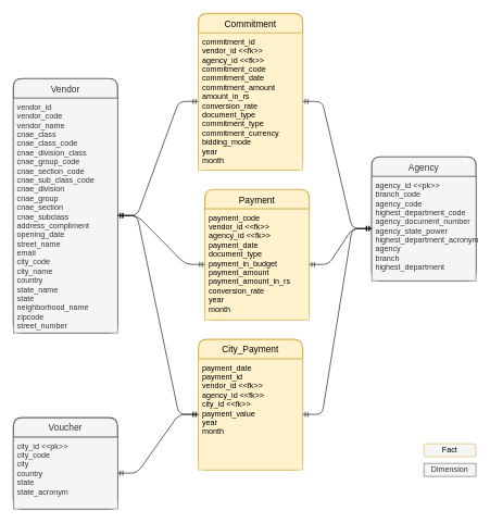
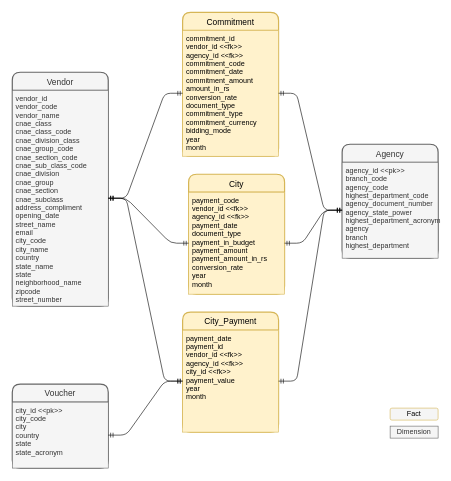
- <mxCell id="14" value="Payment" style="swimlane;childLayout=stackLayout;horizontal=1;startSize=30;horizontalStack=0;rounded=1;fontSize=14;fontStyle=0;strokeWidth=2;resizeParent=0;resizeLast=1;shadow=0;dashed=0;align=center;fillColor=#fff2cc;strokeColor=#d6b656;" vertex="1" parent="1"><mxGeometry x="314" y="290" width="160" height="200" as="geometry" /></mxCell>
+ <mxCell id="14" value="City" style="swimlane;childLayout=stackLayout;horizontal=1;startSize=30;horizontalStack=0;rounded=1;fontSize=14;fontStyle=0;strokeWidth=2;resizeParent=0;resizeLast=1;shadow=0;dashed=0;align=center;fillColor=#fff2cc;strokeColor=#d6b656;" vertex="1" parent="1"><mxGeometry x="314" y="290" width="160" height="200" as="geometry" /></mxCell>
